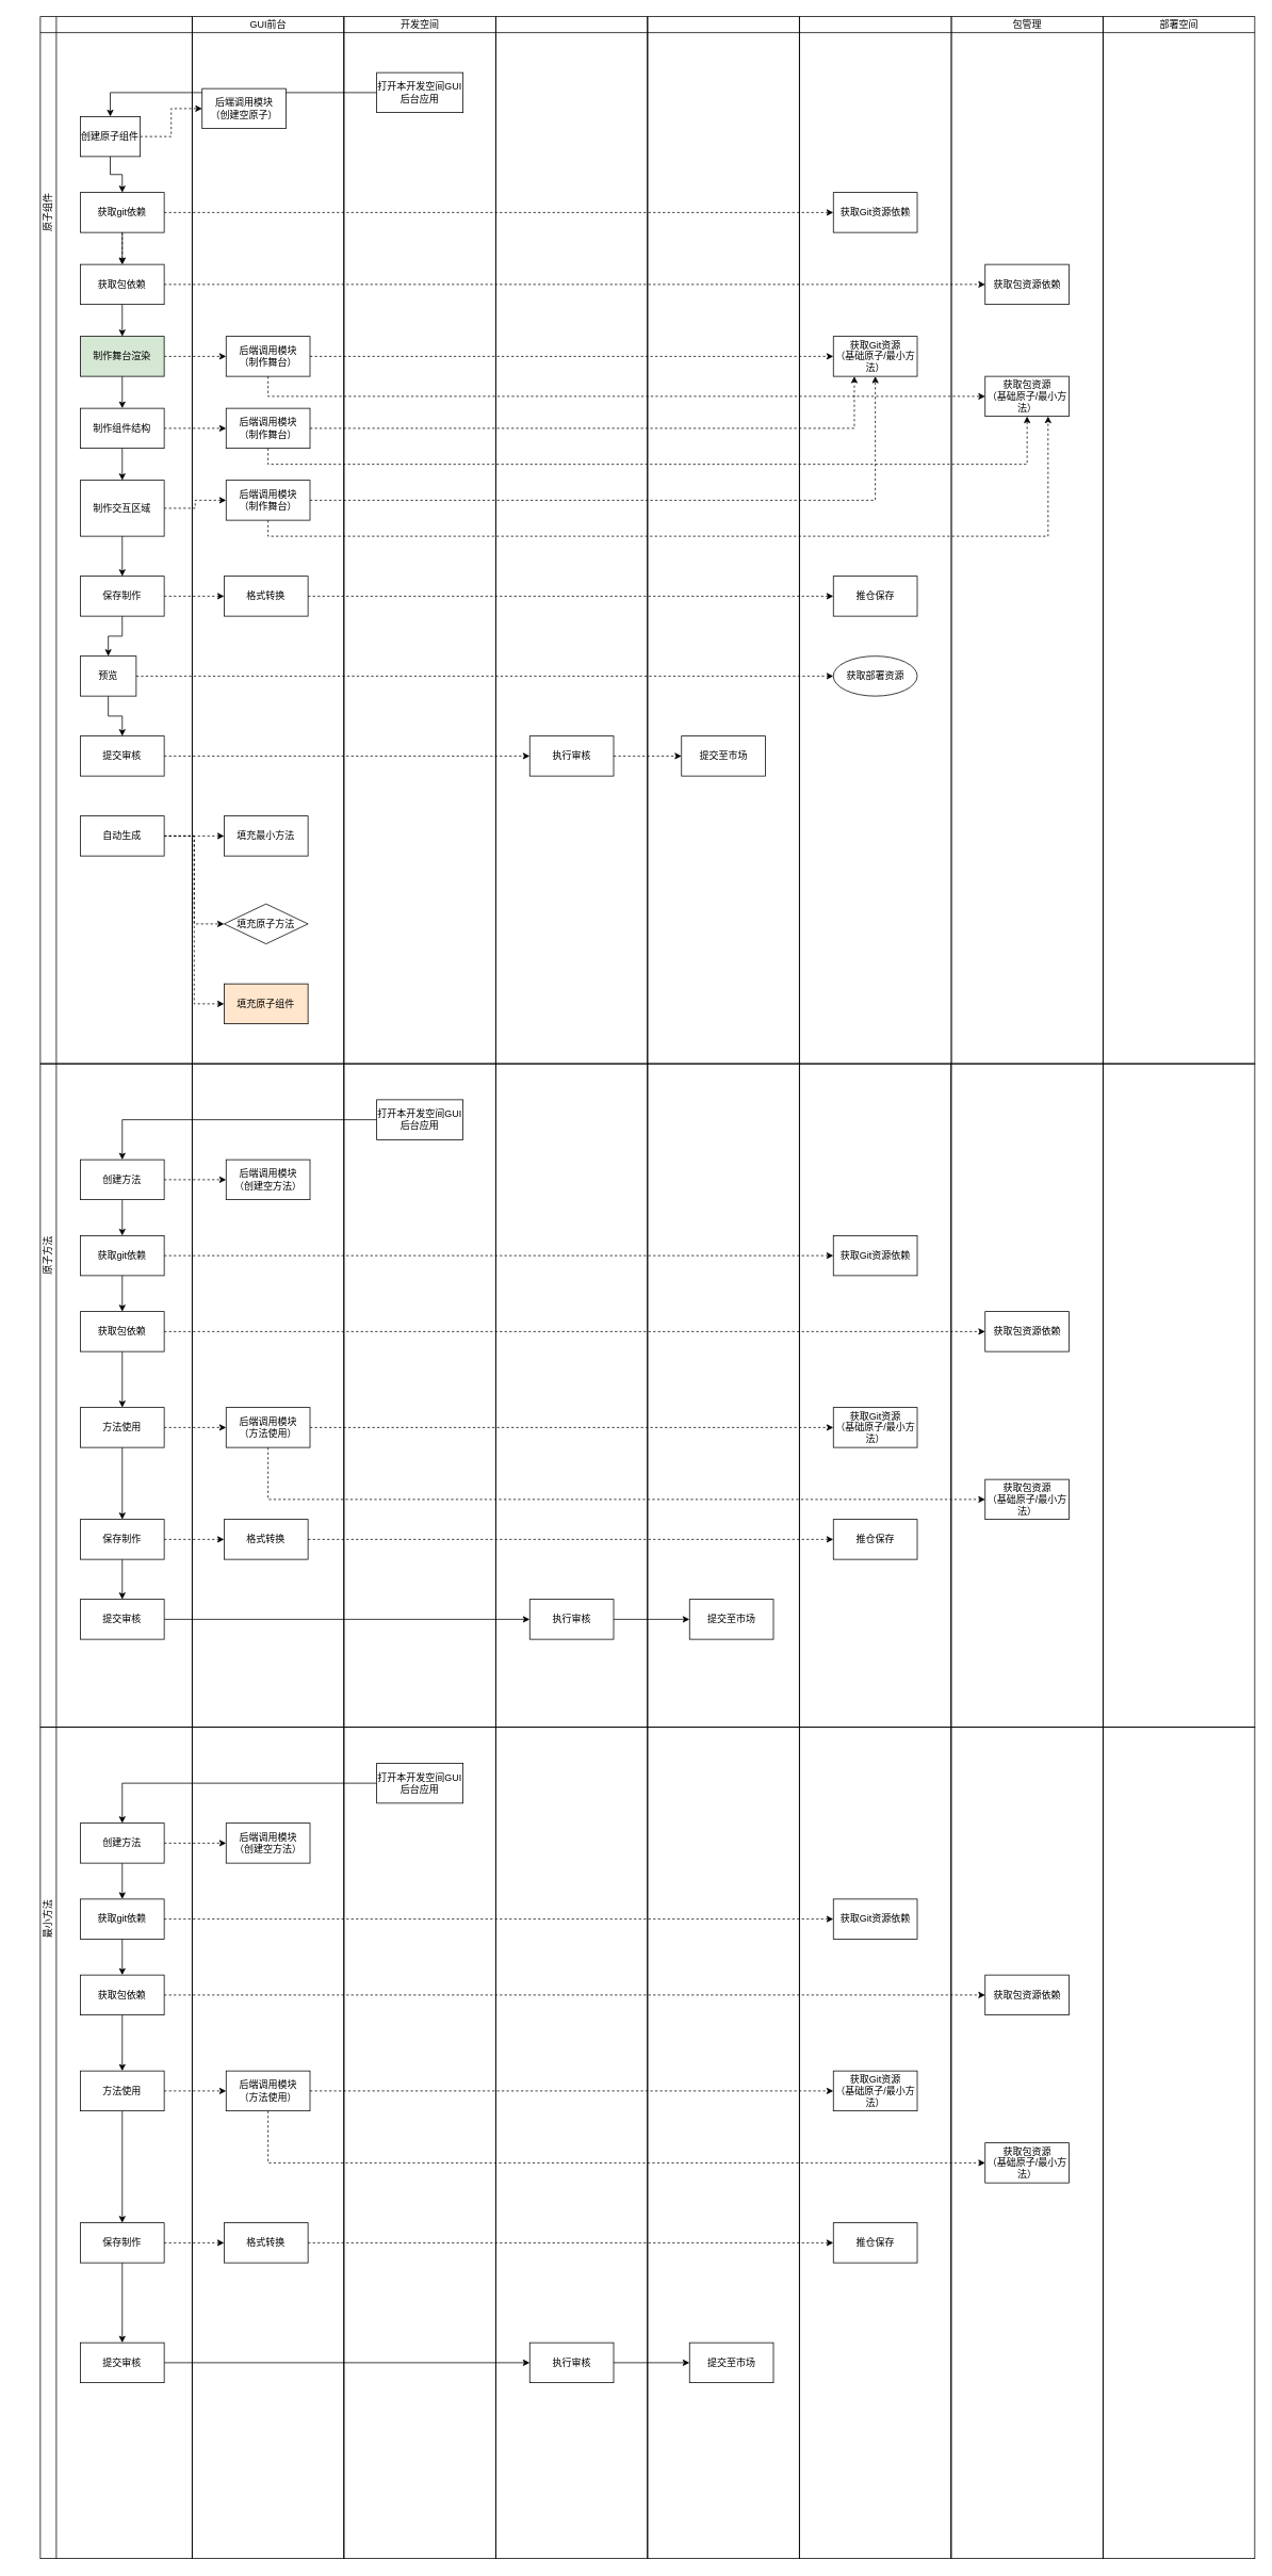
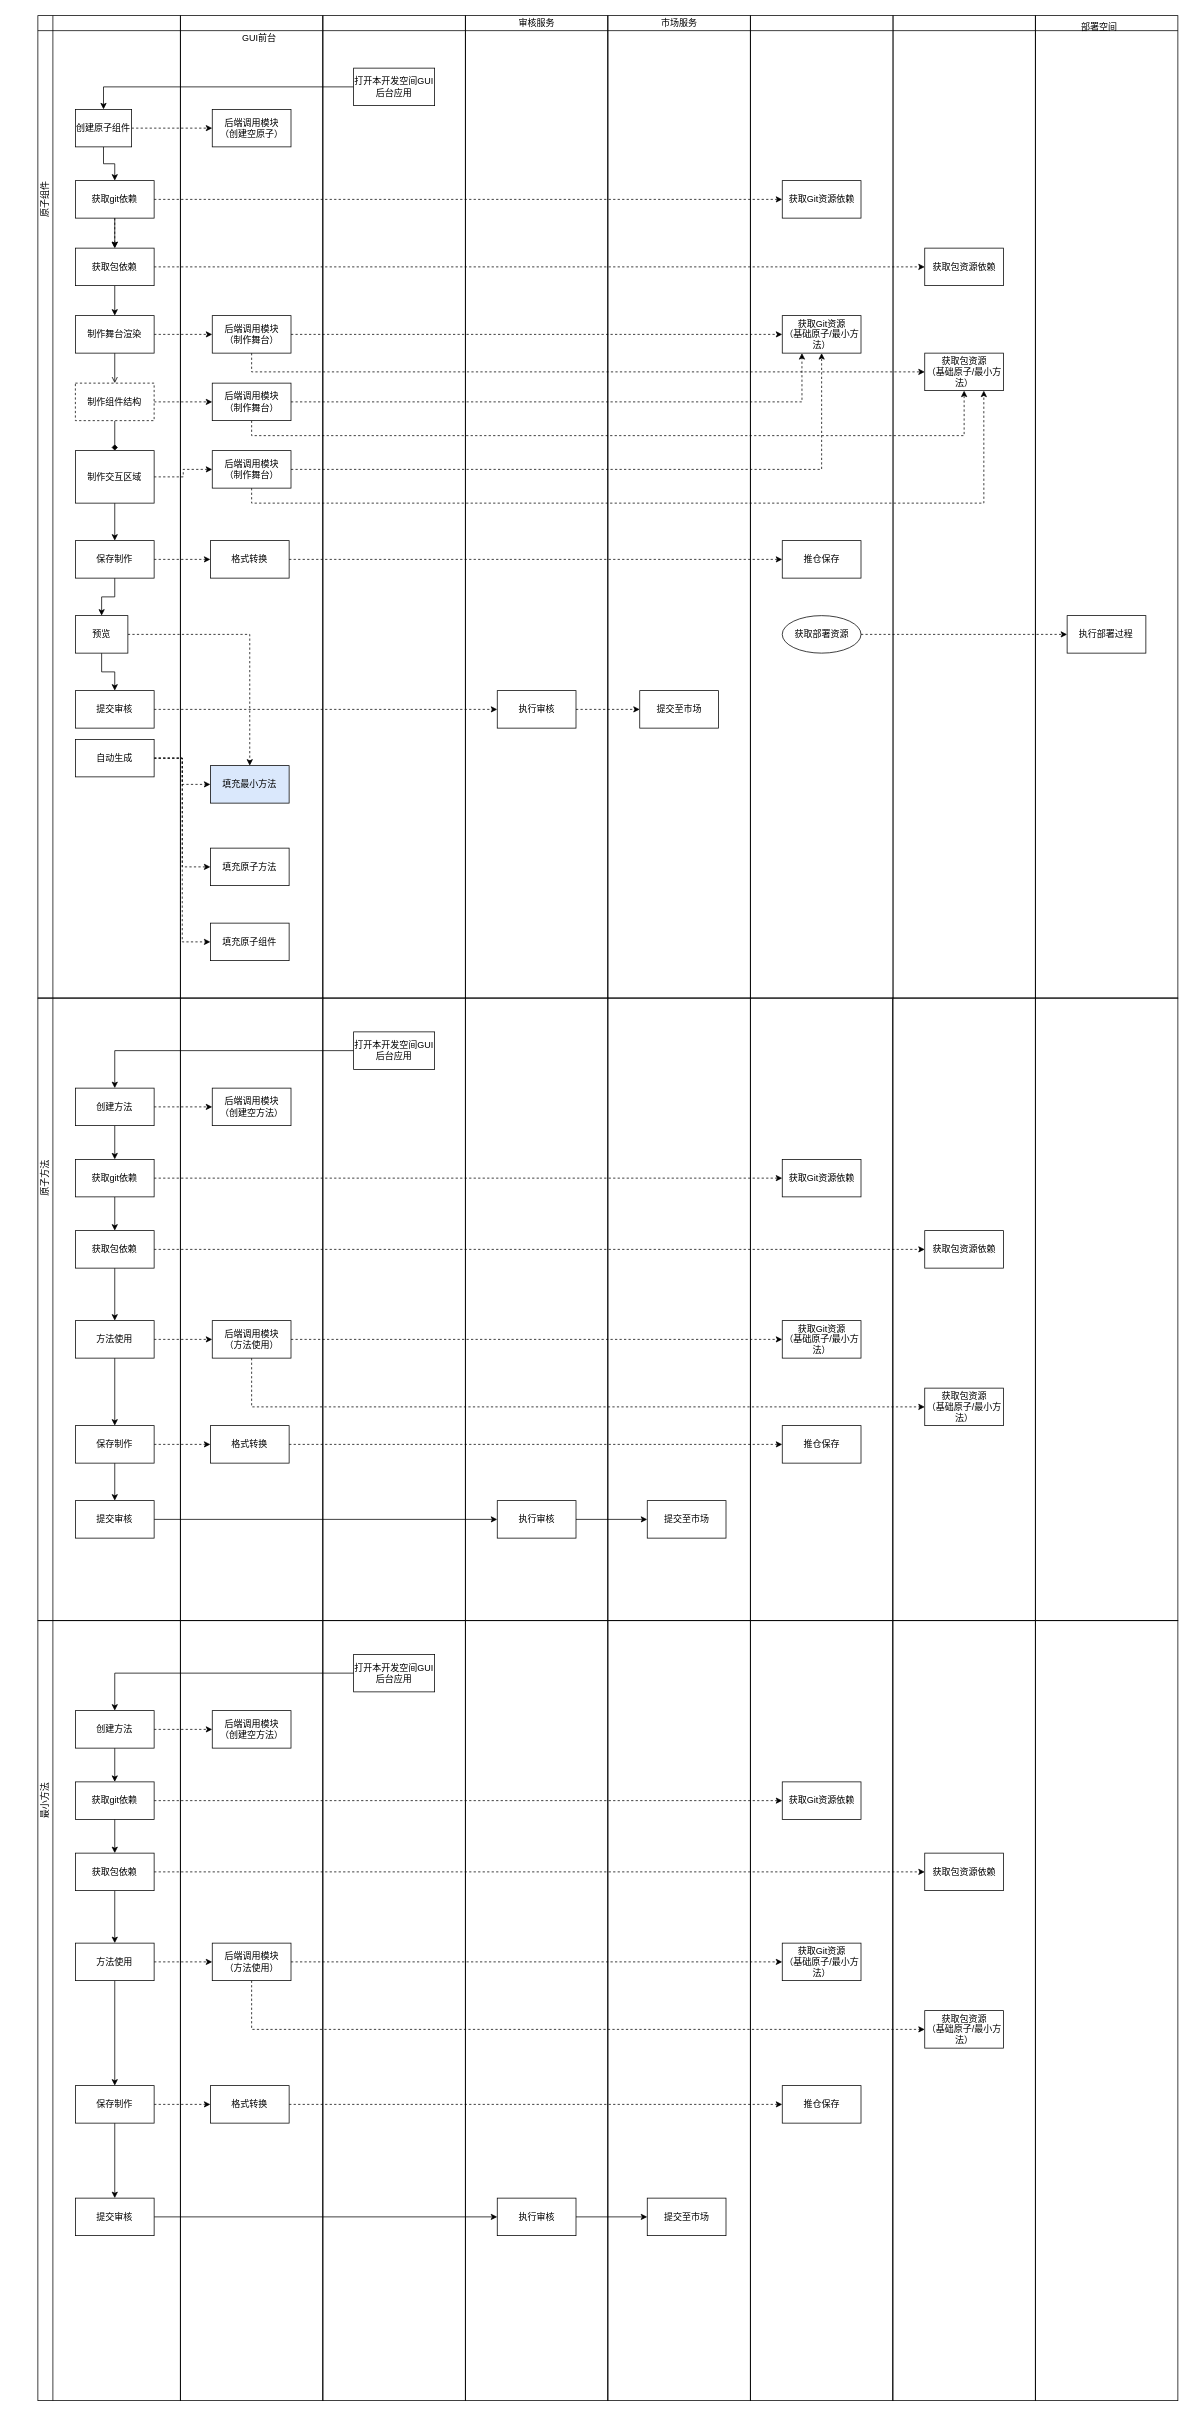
- <mxCell id="6" value="GUI前台" style="text;html=1;strokeColor=none;fillColor=none;align=center;verticalAlign=middle;whiteSpace=wrap;rounded=0;" parent="1" vertex="1"><mxGeometry x="302.5" y="20" width="65" height="20" as="geometry" /></mxCell>
+ <mxCell id="6" value="GUI前台" style="text;html=1;strokeColor=none;fillColor=none;align=center;verticalAlign=middle;whiteSpace=wrap;rounded=0;" parent="1" vertex="1"><mxGeometry x="312.5" y="40" width="65" height="20" as="geometry" /></mxCell>
- <mxCell id="7" value="开发空间" style="text;html=1;strokeColor=none;fillColor=none;align=center;verticalAlign=middle;whiteSpace=wrap;rounded=0;" parent="1" vertex="1"><mxGeometry x="492.5" y="20" width="65" height="20" as="geometry" /></mxCell>
+ <mxCell id="9" value="审核服务" style="text;html=1;strokeColor=none;fillColor=none;align=center;verticalAlign=middle;whiteSpace=wrap;rounded=0;" parent="1" vertex="1"><mxGeometry x="682.5" y="20" width="65" height="20" as="geometry" /></mxCell>
+ <mxCell id="11" value="市场服务" style="text;html=1;strokeColor=none;fillColor=none;align=center;verticalAlign=middle;whiteSpace=wrap;rounded=0;" parent="1" vertex="1"><mxGeometry x="872.5" y="20" width="65" height="20" as="geometry" /></mxCell>
- <mxCell id="14" value="包管理" style="text;html=1;strokeColor=none;fillColor=none;align=center;verticalAlign=middle;whiteSpace=wrap;rounded=0;" parent="1" vertex="1"><mxGeometry x="1252.5" y="20" width="65" height="20" as="geometry" /></mxCell>
- <mxCell id="22" value="部署空间" style="text;html=1;strokeColor=none;fillColor=none;align=center;verticalAlign=middle;whiteSpace=wrap;rounded=0;" parent="1" vertex="1"><mxGeometry x="1442.5" y="20" width="65" height="20" as="geometry" /></mxCell>
+ <mxCell id="22" value="部署空间" style="text;html=1;strokeColor=none;fillColor=none;align=center;verticalAlign=middle;whiteSpace=wrap;rounded=0;" parent="1" vertex="1"><mxGeometry x="1432.5" y="25" width="65" height="20" as="geometry" /></mxCell>
- <mxCell id="21" value="后端调用模块&lt;br&gt;（创建空原子）" style="rounded=0;whiteSpace=wrap;html=1;" parent="1" vertex="1"><mxGeometry x="252.5" y="110" width="105" height="50" as="geometry" /></mxCell>
+ <mxCell id="21" value="后端调用模块&lt;br&gt;（创建空原子）" style="rounded=0;whiteSpace=wrap;html=1;" parent="1" vertex="1"><mxGeometry x="282.5" y="145" width="105" height="50" as="geometry" /></mxCell>
- <mxCell id="34" value="制作舞台渲染" style="rounded=0;whiteSpace=wrap;html=1;fillColor=#d5e8d4;" parent="1" vertex="1"><mxGeometry x="100" y="420" width="105" height="50" as="geometry" /></mxCell>
+ <mxCell id="34" value="制作舞台渲染" style="rounded=0;whiteSpace=wrap;html=1;" parent="1" vertex="1"><mxGeometry x="100" y="420" width="105" height="50" as="geometry" /></mxCell>
- <mxCell id="33" style="edgeStyle=orthogonalEdgeStyle;rounded=0;orthogonalLoop=1;jettySize=auto;html=1;exitX=0.5;exitY=1;exitDx=0;exitDy=0;entryX=0.5;entryY=0;entryDx=0;entryDy=0;" parent="1" source="34" target="40" edge="1"><mxGeometry relative="1" as="geometry" /></mxCell>
+ <mxCell id="33" style="edgeStyle=orthogonalEdgeStyle;rounded=0;orthogonalLoop=1;jettySize=auto;html=1;exitX=0.5;exitY=1;exitDx=0;exitDy=0;entryX=0.5;entryY=0;entryDx=0;entryDy=0;endArrow=open;" parent="1" source="34" target="40" edge="1"><mxGeometry relative="1" as="geometry" /></mxCell>
- <mxCell id="40" value="制作组件结构" style="rounded=0;whiteSpace=wrap;html=1;" parent="1" vertex="1"><mxGeometry x="100" y="510" width="105" height="50" as="geometry" /></mxCell>
+ <mxCell id="40" value="制作组件结构" style="rounded=0;whiteSpace=wrap;html=1;dashed=1;" parent="1" vertex="1"><mxGeometry x="100" y="510" width="105" height="50" as="geometry" /></mxCell>
- <mxCell id="39" style="edgeStyle=orthogonalEdgeStyle;rounded=0;orthogonalLoop=1;jettySize=auto;html=1;exitX=0.5;exitY=1;exitDx=0;exitDy=0;entryX=0.5;entryY=0;entryDx=0;entryDy=0;" parent="1" source="40" target="46" edge="1"><mxGeometry relative="1" as="geometry" /></mxCell>
+ <mxCell id="39" style="edgeStyle=orthogonalEdgeStyle;rounded=0;orthogonalLoop=1;jettySize=auto;html=1;exitX=0.5;exitY=1;exitDx=0;exitDy=0;entryX=0.5;entryY=0;entryDx=0;entryDy=0;endArrow=diamond;" parent="1" source="40" target="46" edge="1"><mxGeometry relative="1" as="geometry" /></mxCell>
- <mxCell id="56" style="edgeStyle=orthogonalEdgeStyle;rounded=0;orthogonalLoop=1;jettySize=auto;html=1;exitX=1;exitY=0.5;exitDx=0;exitDy=0;dashed=1;" parent="1" source="58" target="60" edge="1"><mxGeometry relative="1" as="geometry" /></mxCell>
+ <mxCell id="56" style="edgeStyle=orthogonalEdgeStyle;rounded=0;orthogonalLoop=1;jettySize=auto;html=1;exitX=1;exitY=0.5;exitDx=0;exitDy=0;dashed=1;" parent="1" source="58" target="157" edge="1"><mxGeometry relative="1" as="geometry" /></mxCell>
+ <mxCell id="59" style="edgeStyle=orthogonalEdgeStyle;rounded=0;orthogonalLoop=1;jettySize=auto;html=1;exitX=1;exitY=0.5;exitDx=0;exitDy=0;dashed=1;" parent="1" source="60" target="61" edge="1"><mxGeometry relative="1" as="geometry" /></mxCell>
+ <mxCell id="61" value="执行部署过程" style="rounded=0;whiteSpace=wrap;html=1;" parent="1" vertex="1"><mxGeometry x="1422.333" y="820" width="105" height="50" as="geometry" /></mxCell>
- <mxCell id="156" value="自动生成" style="rounded=0;whiteSpace=wrap;html=1;" vertex="1" parent="1"><mxGeometry x="100" y="1020" width="105" height="50" as="geometry" /></mxCell>
+ <mxCell id="156" value="自动生成" style="rounded=0;whiteSpace=wrap;html=1;" vertex="1" parent="1"><mxGeometry x="100" y="985" width="105" height="50" as="geometry" /></mxCell>
- <mxCell id="157" value="填充最小方法" style="rounded=0;whiteSpace=wrap;html=1;" vertex="1" parent="1"><mxGeometry x="280" y="1020" width="105" height="50" as="geometry" /></mxCell>
+ <mxCell id="157" value="填充最小方法" style="rounded=0;whiteSpace=wrap;html=1;fillColor=#dae8fc;" vertex="1" parent="1"><mxGeometry x="280" y="1020" width="105" height="50" as="geometry" /></mxCell>
- <mxCell id="158" value="填充原子方法" style="rhombus;whiteSpace=wrap;html=1;" vertex="1" parent="1"><mxGeometry x="280" y="1130" width="105" height="50" as="geometry" /></mxCell>
+ <mxCell id="158" value="填充原子方法" style="rounded=0;whiteSpace=wrap;html=1;" vertex="1" parent="1"><mxGeometry x="280" y="1130" width="105" height="50" as="geometry" /></mxCell>
- <mxCell id="159" value="填充原子组件" style="rounded=0;whiteSpace=wrap;html=1;fillColor=#ffe6cc;" vertex="1" parent="1"><mxGeometry x="280" y="1230" width="105" height="50" as="geometry" /></mxCell>
+ <mxCell id="159" value="填充原子组件" style="rounded=0;whiteSpace=wrap;html=1;" vertex="1" parent="1"><mxGeometry x="280" y="1230" width="105" height="50" as="geometry" /></mxCell>
